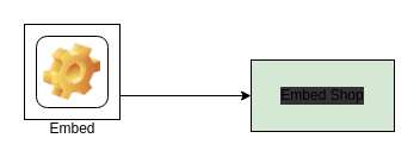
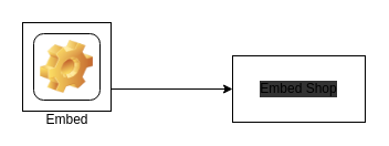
- <mxCell id="4" value="Embed Shop&lt;br&gt;" style="whiteSpace=wrap;html=1;labelBackgroundColor=#333333;fillColor=#d5e8d4;" vertex="1" parent="1"><mxGeometry x="210" y="50" width="120" height="60" as="geometry" /></mxCell>
+ <mxCell id="4" value="Embed Shop&lt;br&gt;" style="whiteSpace=wrap;html=1;labelBackgroundColor=#333333;" vertex="1" parent="1"><mxGeometry x="210" y="50" width="120" height="60" as="geometry" /></mxCell>
